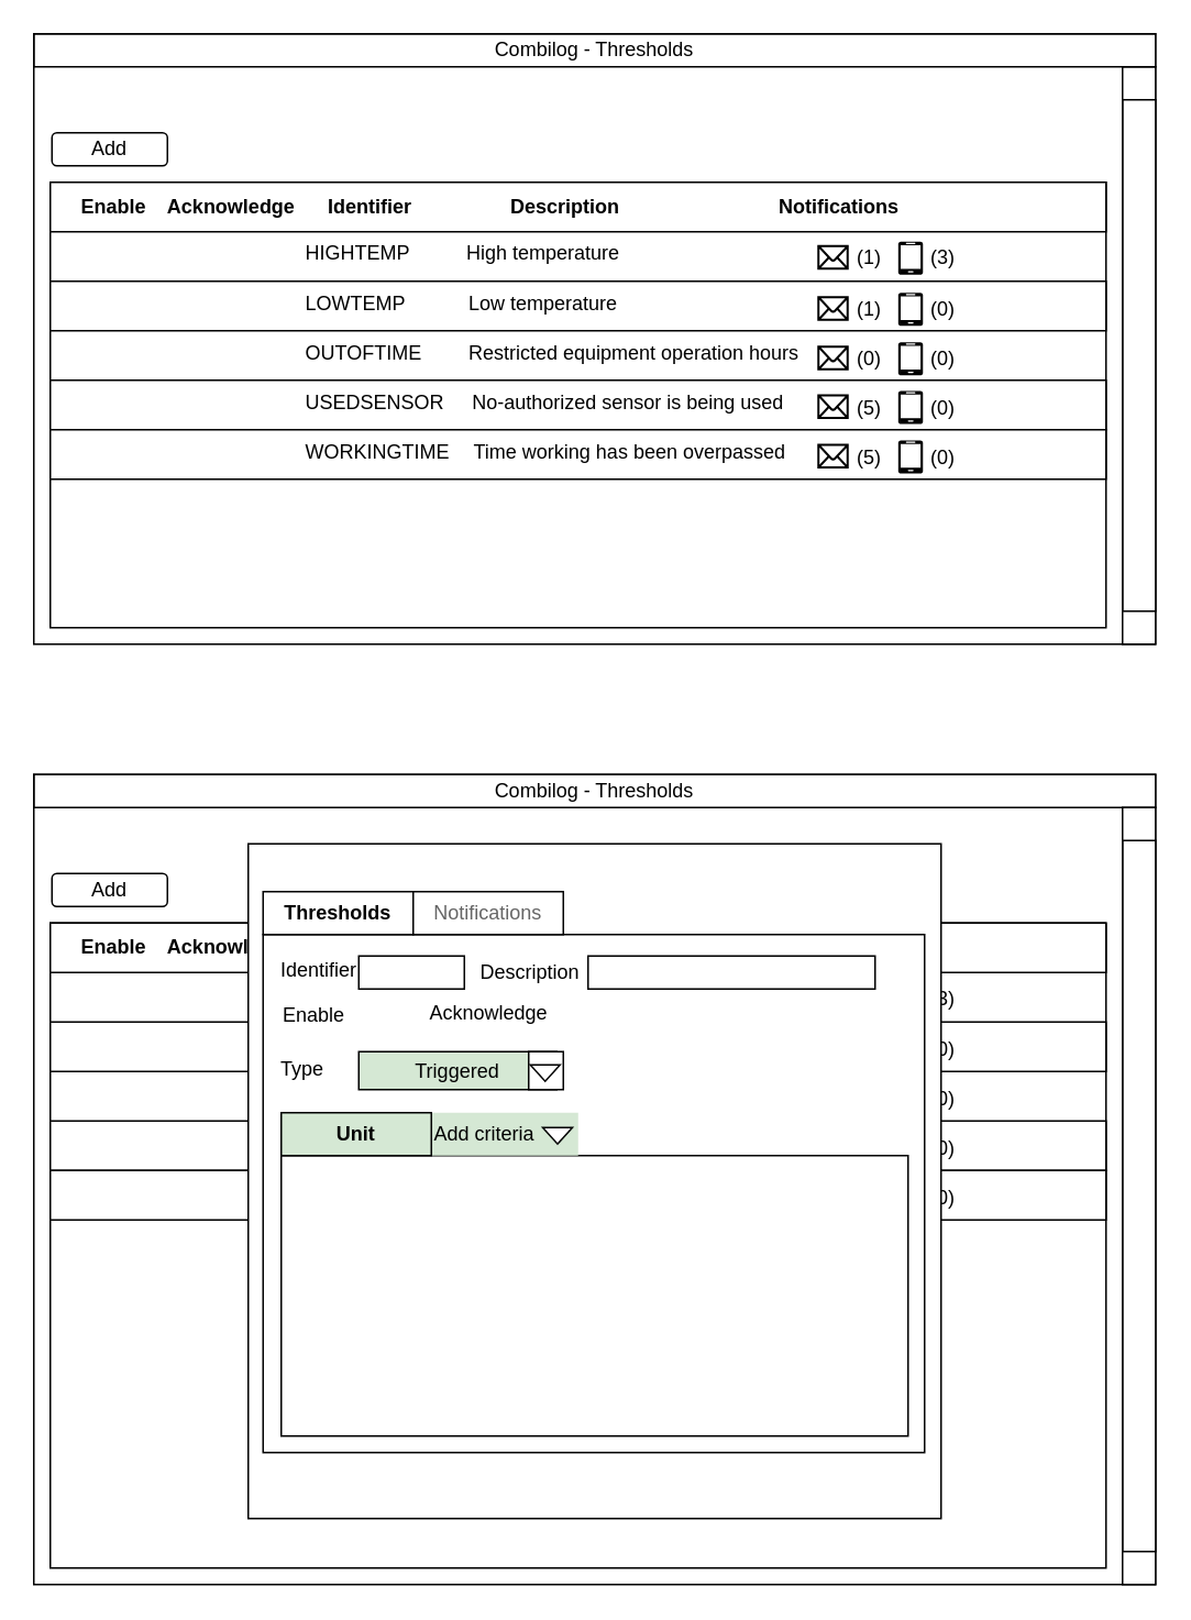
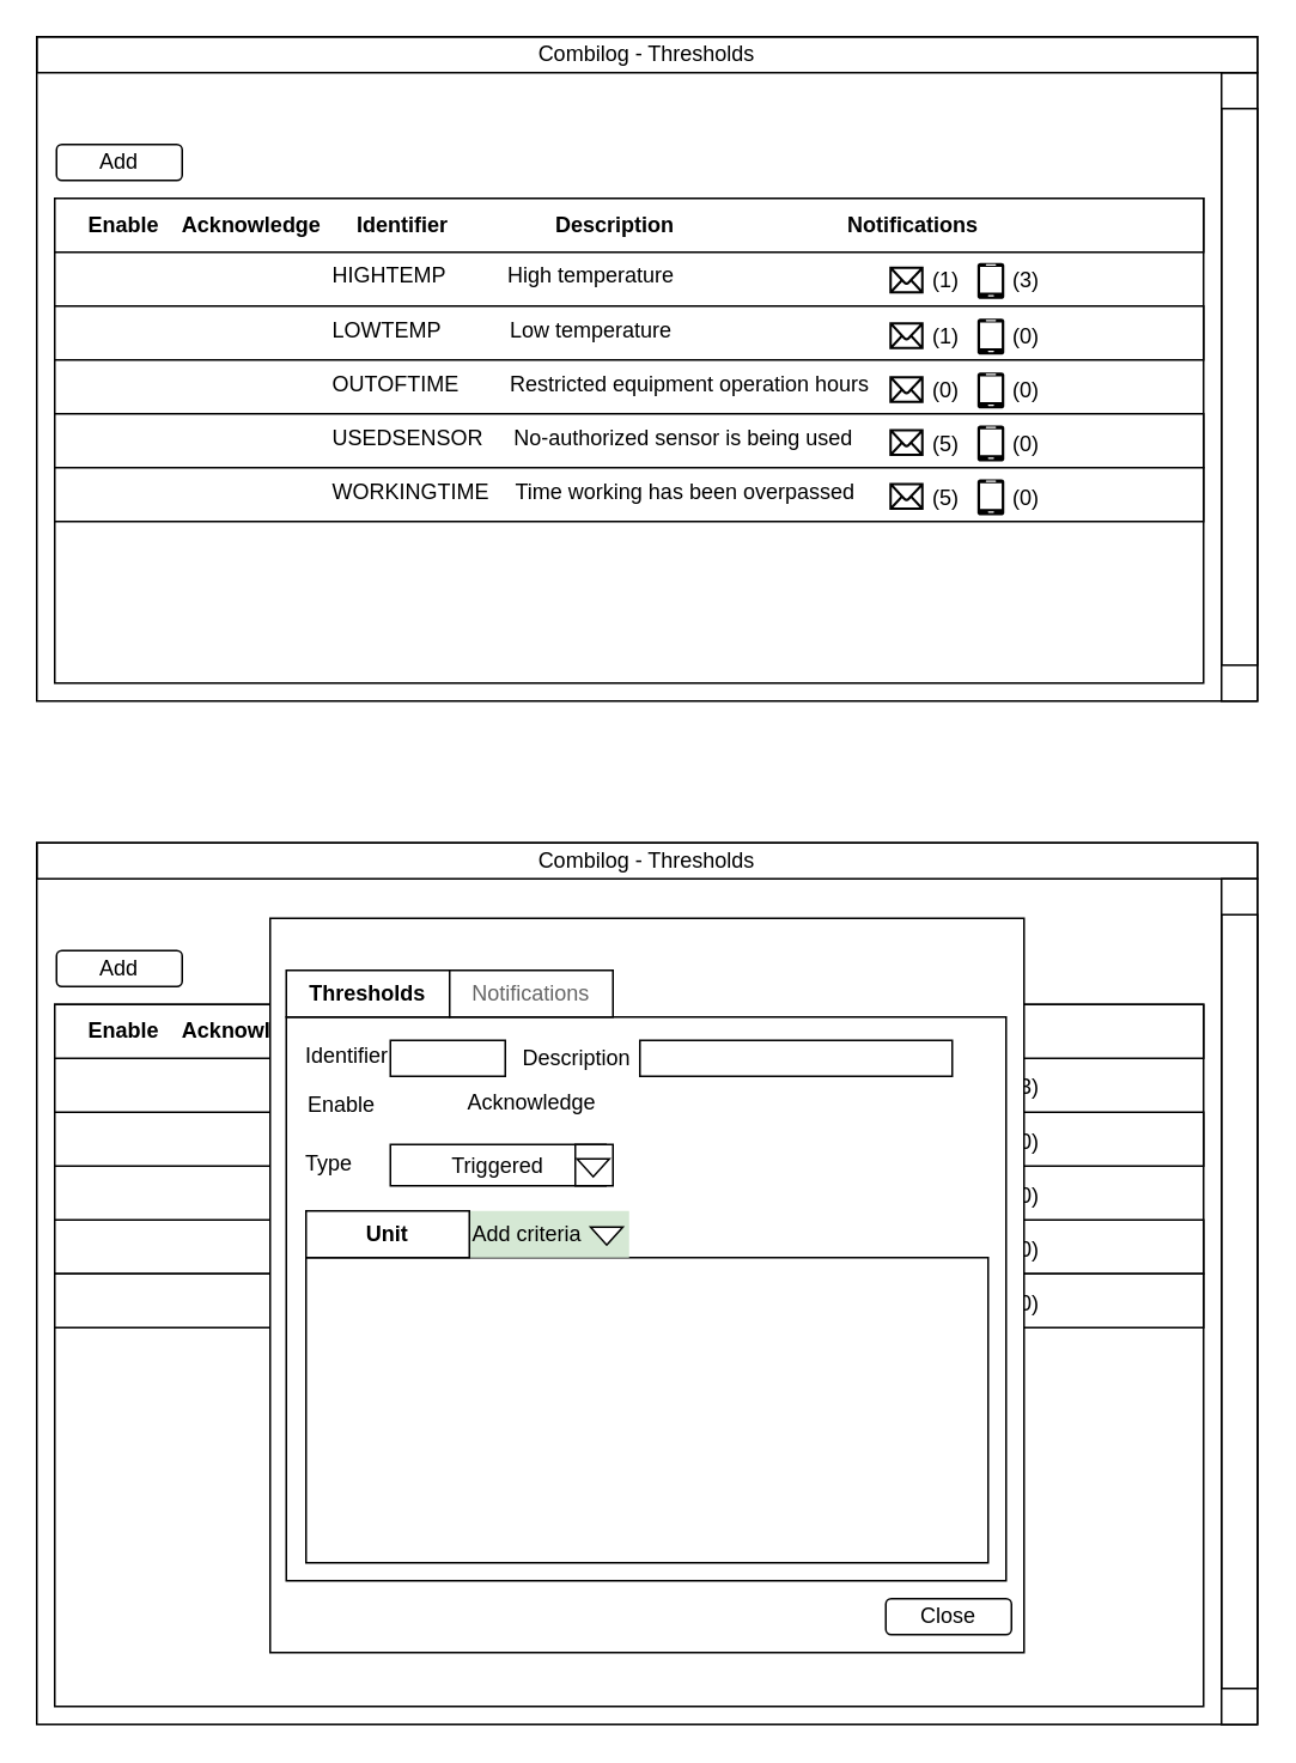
- <mxCell id="129" value="Triggered" style="rounded=0;whiteSpace=wrap;html=1;fillColor=#d5e8d4;align=center;" vertex="1" parent="1"><mxGeometry x="217" y="637" width="120" height="23" as="geometry" /></mxCell>
+ <mxCell id="129" value="Triggered" style="rounded=0;whiteSpace=wrap;html=1;fillColor=#ffffff;align=center;" vertex="1" parent="1"><mxGeometry x="217" y="637" width="120" height="23" as="geometry" /></mxCell>
- <mxCell id="135" value="Unit" style="rounded=0;whiteSpace=wrap;html=1;fillColor=#d5e8d4;align=center;fontStyle=1;" vertex="1" parent="1"><mxGeometry x="170" y="674" width="91" height="26" as="geometry" /></mxCell>
+ <mxCell id="135" value="Unit" style="rounded=0;whiteSpace=wrap;html=1;fillColor=#ffffff;align=center;fontStyle=1" vertex="1" parent="1"><mxGeometry x="170" y="674" width="91" height="26" as="geometry" /></mxCell>
+ <mxCell id="117" value="Close" style="rounded=1;whiteSpace=wrap;html=1;fillColor=#ffffff;align=center;" vertex="1" parent="1"><mxGeometry x="493" y="890" width="70" height="20" as="geometry" /></mxCell>
